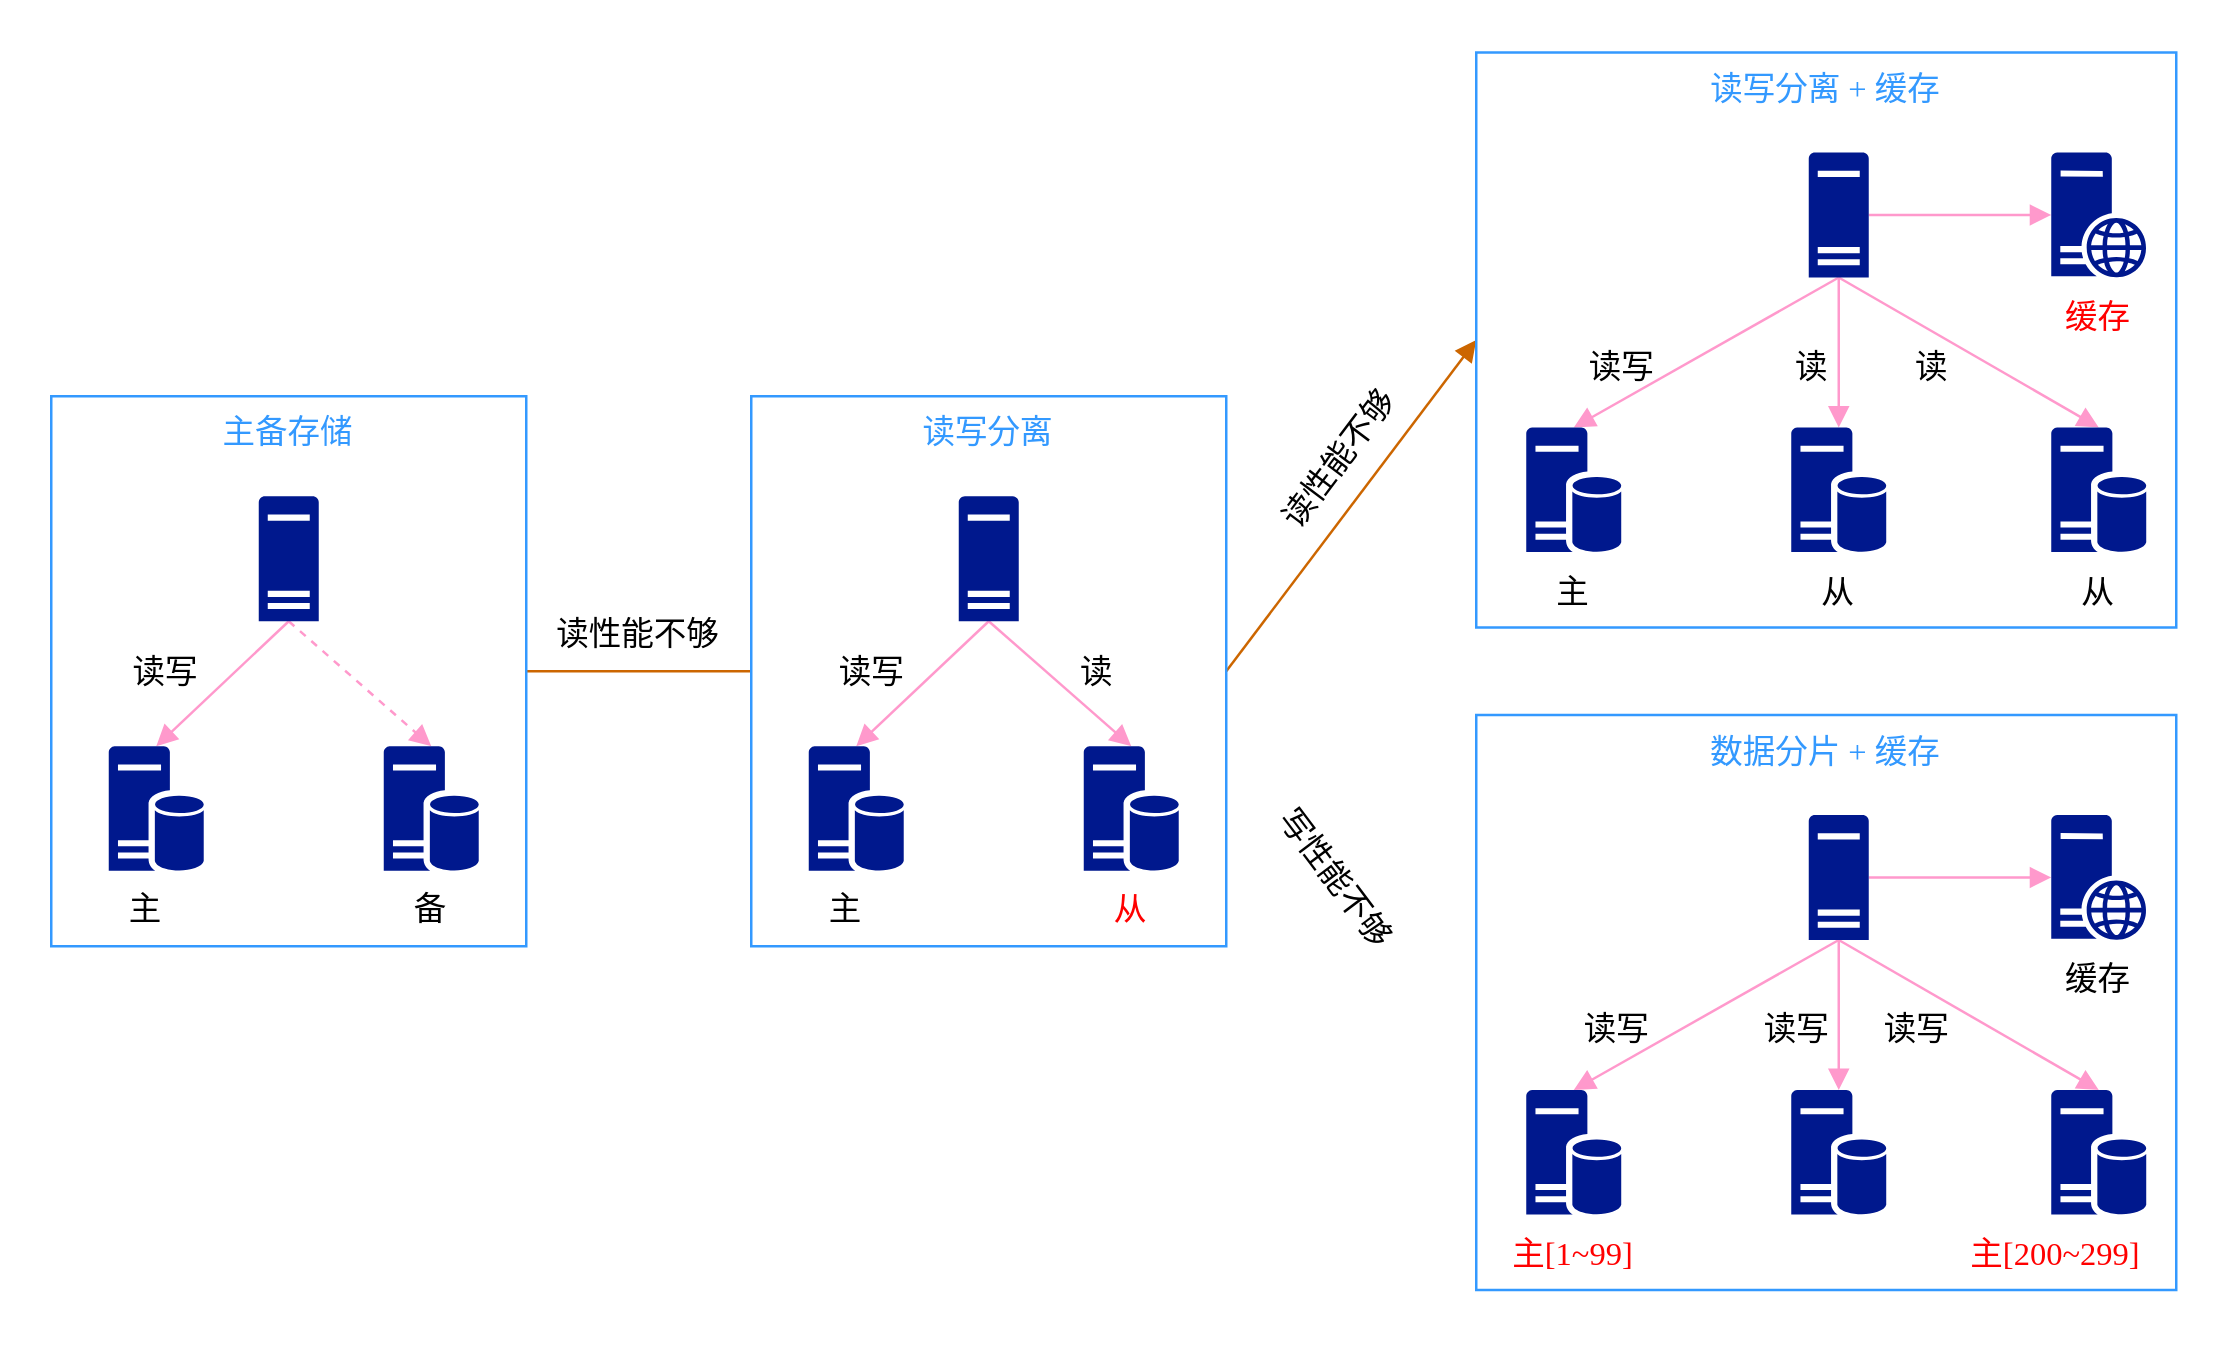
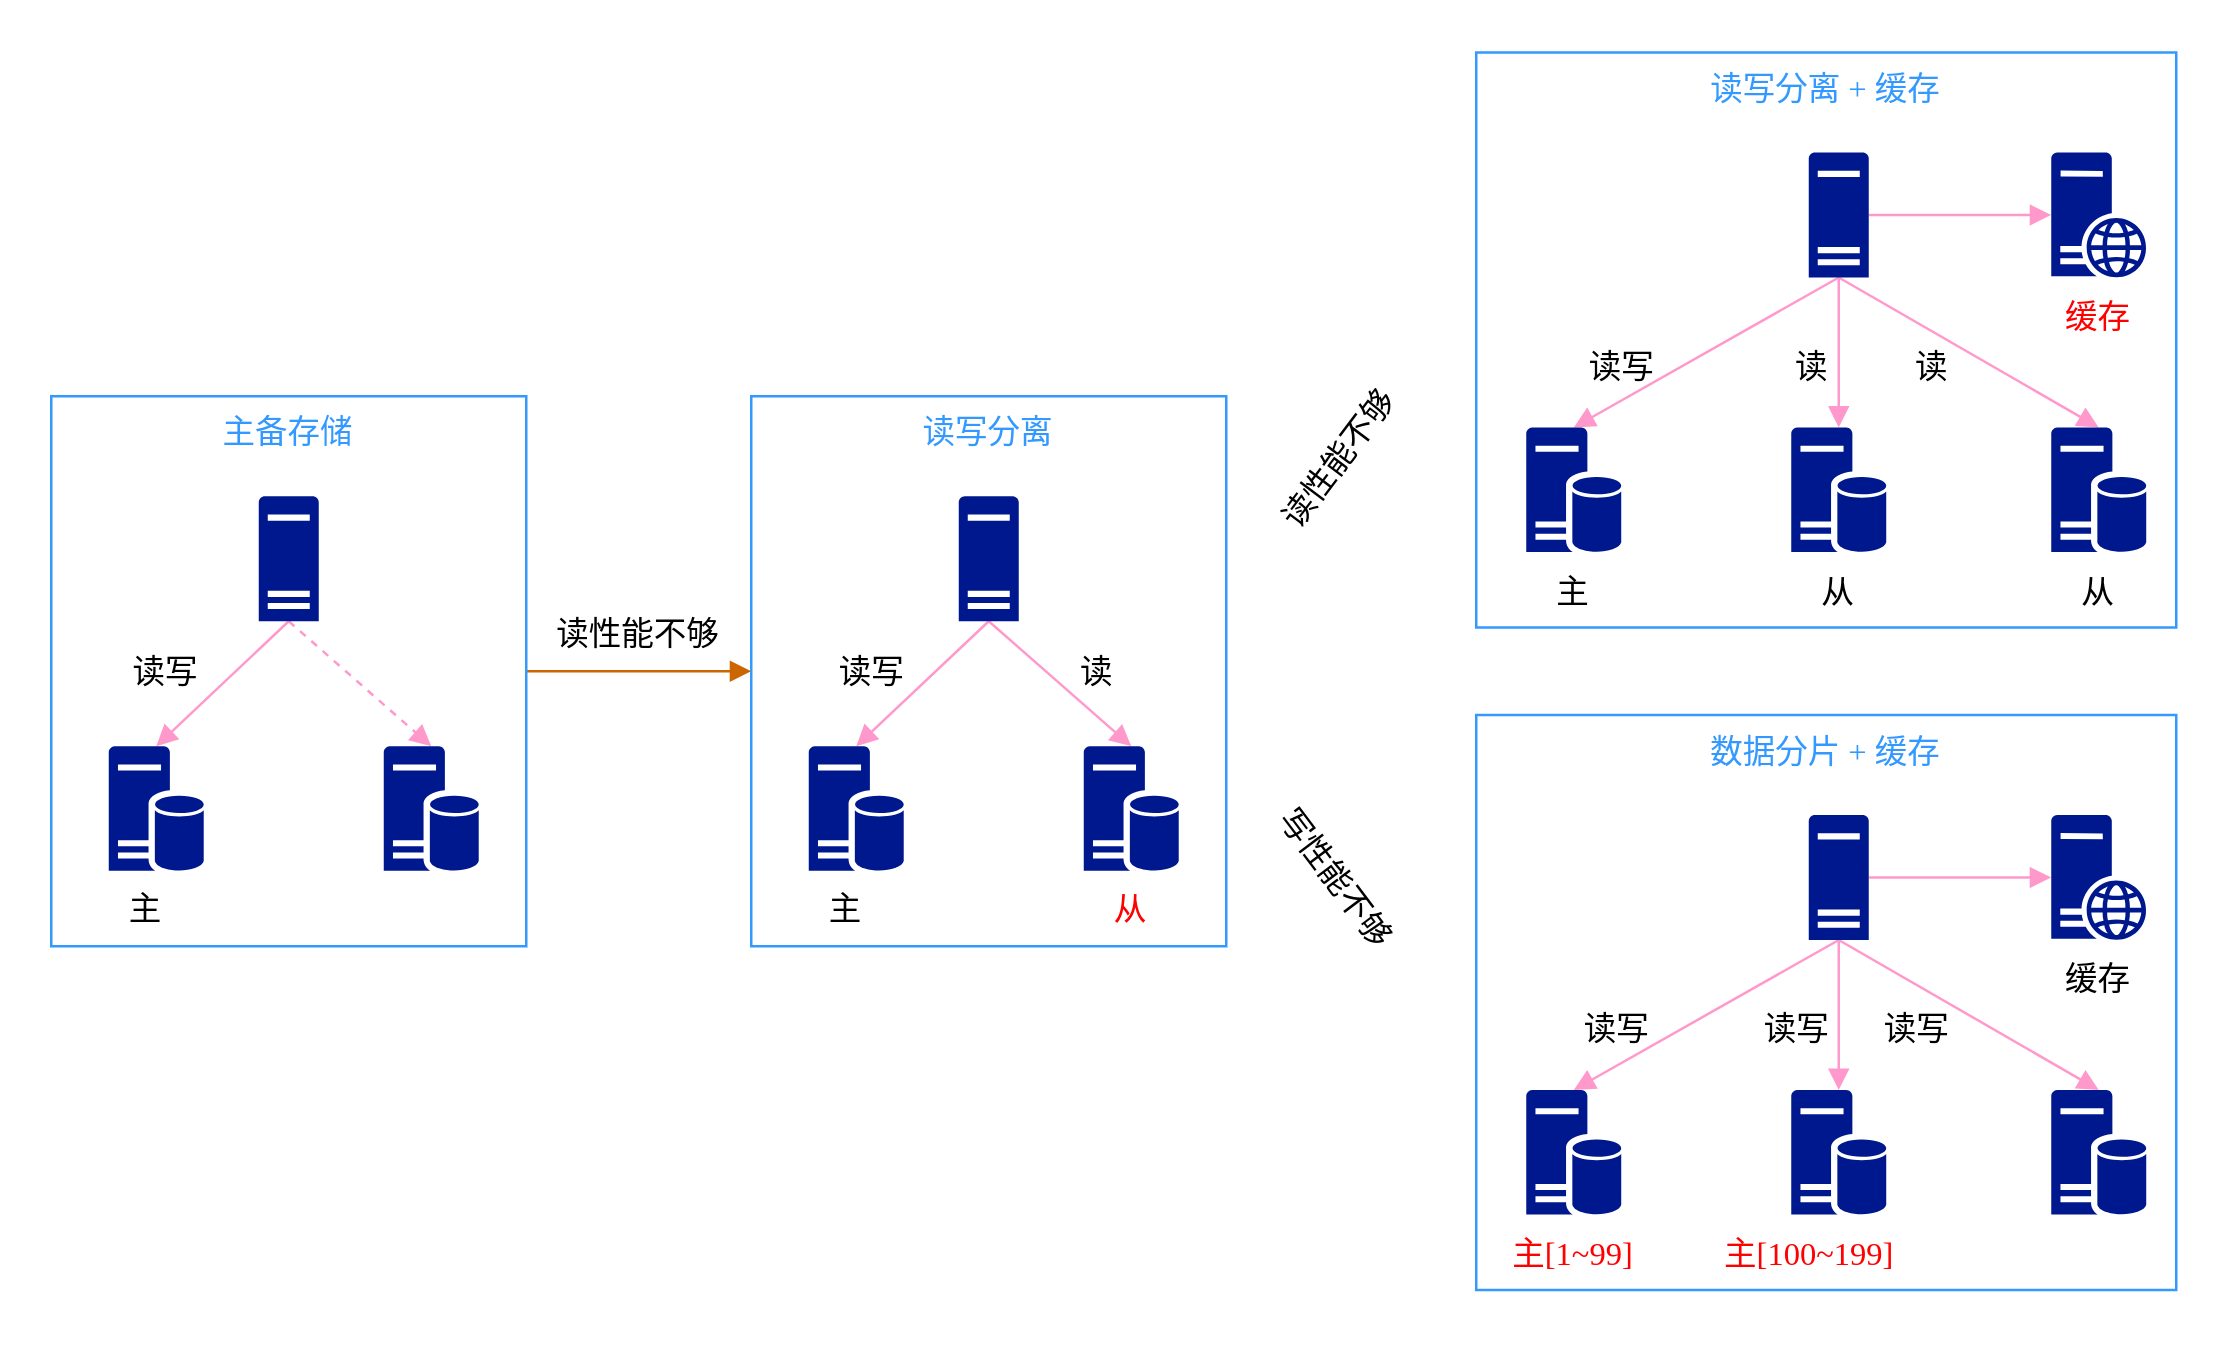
- <mxCell id="12" style="edgeStyle=none;rounded=0;orthogonalLoop=1;jettySize=auto;html=1;exitX=1;exitY=0.5;exitDx=0;exitDy=0;entryX=0;entryY=0.5;entryDx=0;entryDy=0;fontColor=#000000;endArrow=block;endFill=1;strokeColor=#CC6600;fontFamily=微软雅黑;fontSize=13;" edge="1" parent="1" source="13" target="23"><mxGeometry relative="1" as="geometry" /></mxCell>
- <mxCell id="2" style="edgeStyle=none;rounded=0;orthogonalLoop=1;jettySize=auto;html=1;exitX=1;exitY=0.5;exitDx=0;exitDy=0;entryX=0;entryY=0.5;entryDx=0;entryDy=0;endArrow=none;endFill=1;strokeColor=#CC6600;fontFamily=微软雅黑;fontSize=13;" edge="1" parent="1" source="3" target="13"><mxGeometry relative="1" as="geometry" /></mxCell>
+ <mxCell id="2" style="edgeStyle=none;rounded=0;orthogonalLoop=1;jettySize=auto;html=1;exitX=1;exitY=0.5;exitDx=0;exitDy=0;entryX=0;entryY=0.5;entryDx=0;entryDy=0;endArrow=block;endFill=1;strokeColor=#CC6600;fontFamily=微软雅黑;fontSize=13;" edge="1" parent="1" source="3" target="13"><mxGeometry relative="1" as="geometry" /></mxCell>
- <mxCell id="11" value="备" style="text;html=1;strokeColor=none;fillColor=none;align=center;verticalAlign=middle;whiteSpace=wrap;rounded=0;fontFamily=微软雅黑;fontSize=13;" vertex="1" parent="1"><mxGeometry x="157" y="348" width="30" height="30" as="geometry" /></mxCell>
+ <mxCell id="52" value="主[100~199]" style="text;html=1;strokeColor=none;fillColor=none;align=center;verticalAlign=middle;whiteSpace=wrap;rounded=0;fontColor=#FF0000;fontFamily=微软雅黑;fontSize=13;" vertex="1" parent="1"><mxGeometry x="681.5" y="485.5" width="82.75" height="30" as="geometry" /></mxCell>
- <mxCell id="49" value="主[200~299]" style="text;html=1;strokeColor=none;fillColor=none;align=center;verticalAlign=middle;whiteSpace=wrap;rounded=0;fontColor=#FF0000;fontFamily=微软雅黑;fontSize=13;" vertex="1" parent="1"><mxGeometry x="781.5" y="485.5" width="80" height="30" as="geometry" /></mxCell>
